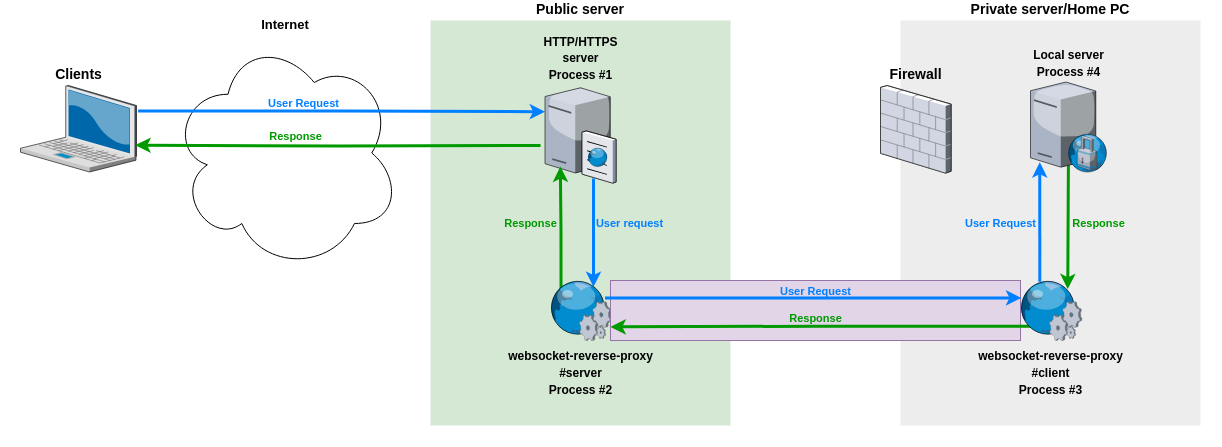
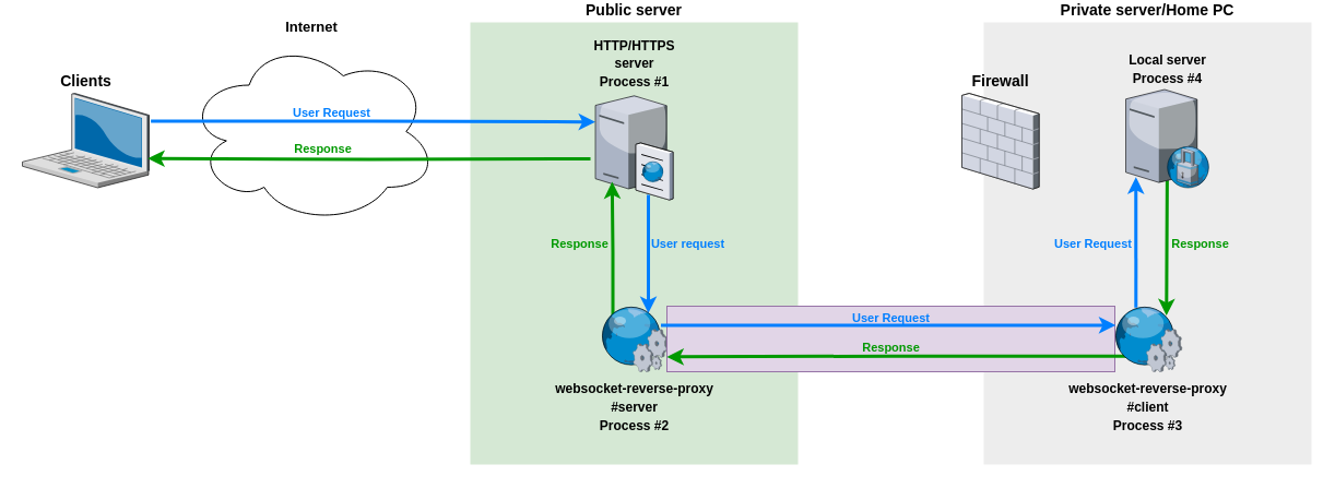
- <mxCell id="2" value="&lt;font size=&quot;1&quot; color=&quot;#000000&quot;&gt;&lt;b style=&quot;font-size: 13px;&quot;&gt;Internet&lt;/b&gt;&lt;/font&gt;" style="ellipse;shape=cloud;whiteSpace=wrap;html=1;labelBackgroundColor=none;fontColor=#B3B3B3;labelPosition=center;verticalLabelPosition=top;align=center;verticalAlign=bottom;" parent="1" vertex="1"><mxGeometry x="170" y="35" width="230" height="235" as="geometry" /></mxCell>
+ <mxCell id="2" value="&lt;font size=&quot;1&quot; color=&quot;#000000&quot;&gt;&lt;b style=&quot;font-size: 13px;&quot;&gt;Internet&lt;/b&gt;&lt;/font&gt;" style="ellipse;shape=cloud;whiteSpace=wrap;html=1;labelBackgroundColor=none;fontColor=#B3B3B3;labelPosition=center;verticalLabelPosition=top;align=center;verticalAlign=bottom;" parent="1" vertex="1"><mxGeometry x="170" y="35" width="230" height="170" as="geometry" /></mxCell>
